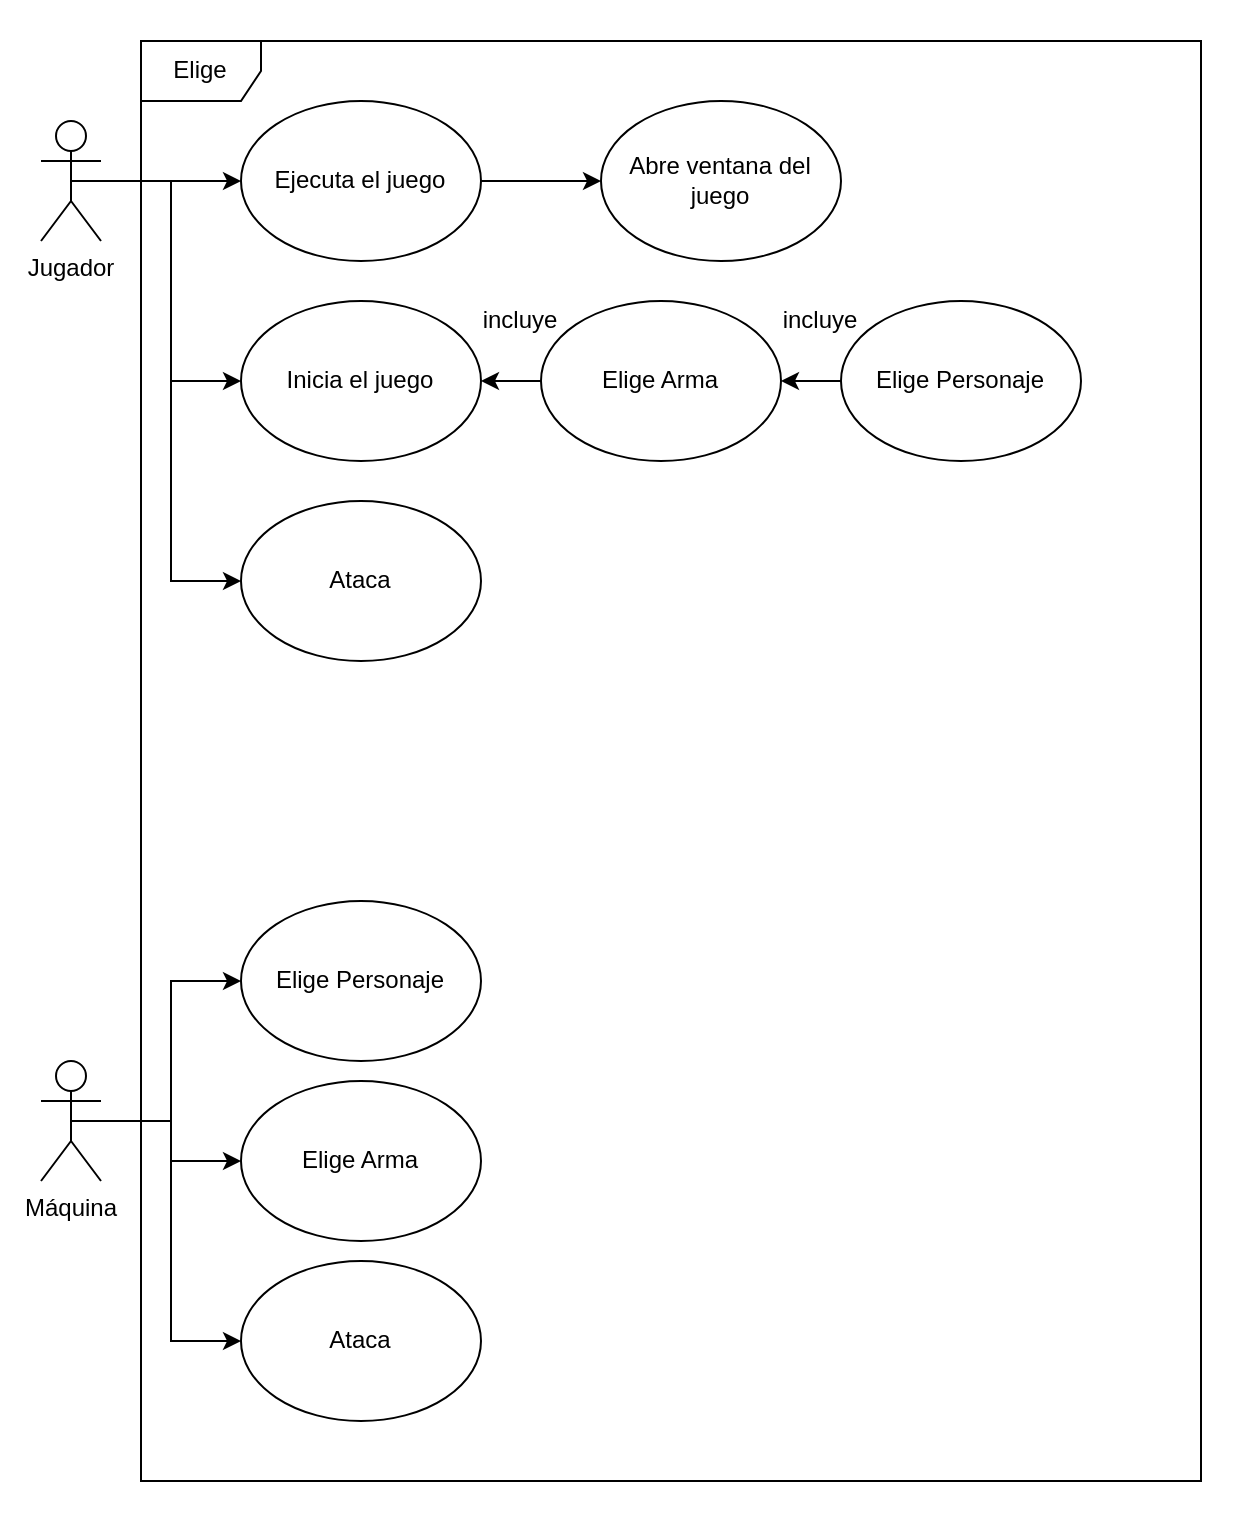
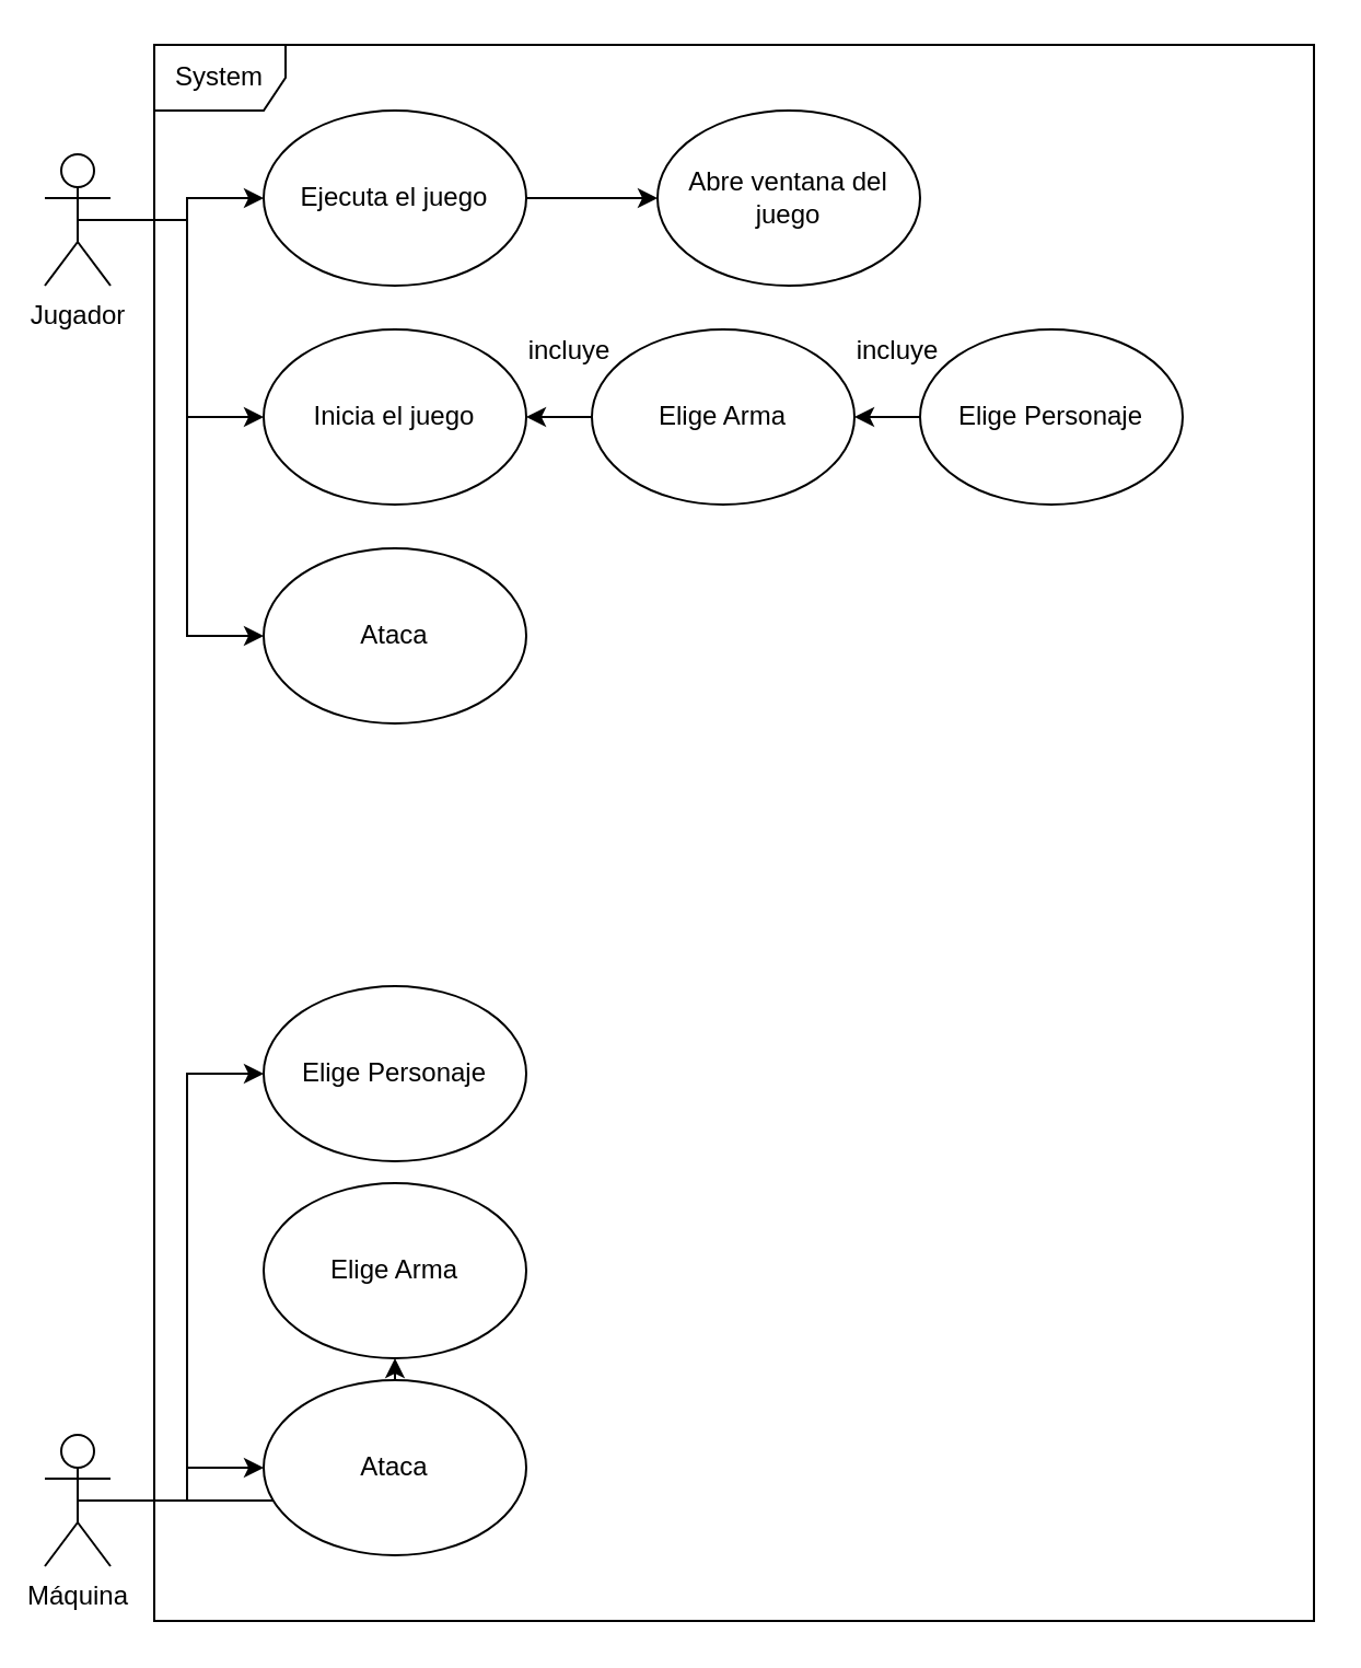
- <mxCell id="22" value="Elige" style="shape=umlFrame;whiteSpace=wrap;html=1;" vertex="1" parent="1"><mxGeometry x="70" y="20" width="530" height="720" as="geometry" /></mxCell>
+ <mxCell id="22" value="System" style="shape=umlFrame;whiteSpace=wrap;html=1;" vertex="1" parent="1"><mxGeometry x="70" y="20" width="530" height="720" as="geometry" /></mxCell>
- <mxCell id="5" value="Jugador" style="shape=umlActor;verticalLabelPosition=bottom;verticalAlign=top;html=1;outlineConnect=0;" vertex="1" parent="1"><mxGeometry x="20" y="60" width="30" height="60" as="geometry" /></mxCell>
+ <mxCell id="5" value="Jugador" style="shape=umlActor;verticalLabelPosition=bottom;verticalAlign=top;html=1;outlineConnect=0;" vertex="1" parent="1"><mxGeometry x="20" y="70" width="30" height="60" as="geometry" /></mxCell>
- <mxCell id="17" value="Máquina" style="shape=umlActor;verticalLabelPosition=bottom;verticalAlign=top;html=1;outlineConnect=0;" vertex="1" parent="1"><mxGeometry x="20" y="530" width="30" height="60" as="geometry" /></mxCell>
+ <mxCell id="17" value="Máquina" style="shape=umlActor;verticalLabelPosition=bottom;verticalAlign=top;html=1;outlineConnect=0;" vertex="1" parent="1"><mxGeometry x="20" y="655" width="30" height="60" as="geometry" /></mxCell>
